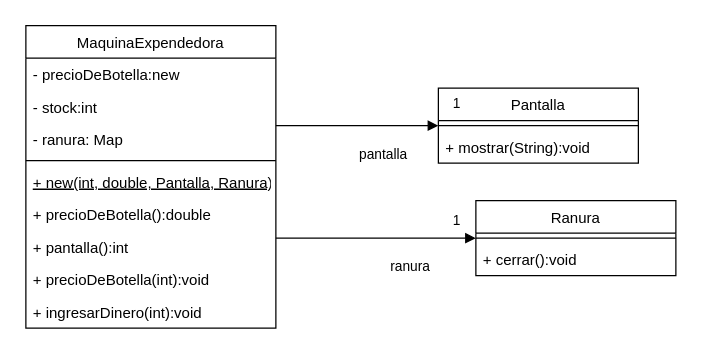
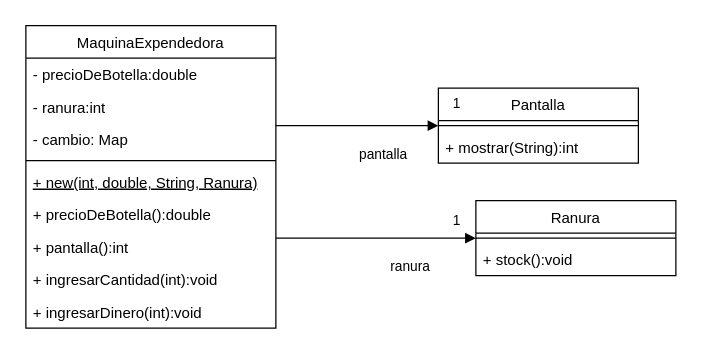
- <mxCell id="3" value="- precioDeBotella:new" style="text;strokeColor=none;fillColor=none;align=left;verticalAlign=top;spacingLeft=4;spacingRight=4;overflow=hidden;rotatable=0;points=[[0,0.5],[1,0.5]];portConstraint=eastwest;" vertex="1" parent="2"><mxGeometry y="26" width="200" height="26" as="geometry" /></mxCell>
+ <mxCell id="3" value="- precioDeBotella:double" style="text;strokeColor=none;fillColor=none;align=left;verticalAlign=top;spacingLeft=4;spacingRight=4;overflow=hidden;rotatable=0;points=[[0,0.5],[1,0.5]];portConstraint=eastwest;" vertex="1" parent="2"><mxGeometry y="26" width="200" height="26" as="geometry" /></mxCell>
- <mxCell id="4" value="- stock:int" style="text;strokeColor=none;fillColor=none;align=left;verticalAlign=top;spacingLeft=4;spacingRight=4;overflow=hidden;rotatable=0;points=[[0,0.5],[1,0.5]];portConstraint=eastwest;" vertex="1" parent="2"><mxGeometry y="52" width="200" height="26" as="geometry" /></mxCell>
+ <mxCell id="4" value="- ranura:int" style="text;strokeColor=none;fillColor=none;align=left;verticalAlign=top;spacingLeft=4;spacingRight=4;overflow=hidden;rotatable=0;points=[[0,0.5],[1,0.5]];portConstraint=eastwest;" vertex="1" parent="2"><mxGeometry y="52" width="200" height="26" as="geometry" /></mxCell>
- <mxCell id="5" value="- ranura: Map" style="text;strokeColor=none;fillColor=none;align=left;verticalAlign=top;spacingLeft=4;spacingRight=4;overflow=hidden;rotatable=0;points=[[0,0.5],[1,0.5]];portConstraint=eastwest;" vertex="1" parent="2"><mxGeometry y="78" width="200" height="26" as="geometry" /></mxCell>
+ <mxCell id="5" value="- cambio: Map" style="text;strokeColor=none;fillColor=none;align=left;verticalAlign=top;spacingLeft=4;spacingRight=4;overflow=hidden;rotatable=0;points=[[0,0.5],[1,0.5]];portConstraint=eastwest;" vertex="1" parent="2"><mxGeometry y="78" width="200" height="26" as="geometry" /></mxCell>
- <mxCell id="14" value="+ mostrar(String):void" style="text;strokeColor=none;fillColor=none;align=left;verticalAlign=top;spacingLeft=4;spacingRight=4;overflow=hidden;rotatable=0;points=[[0,0.5],[1,0.5]];portConstraint=eastwest;" vertex="1" parent="12"><mxGeometry y="34" width="160" height="26" as="geometry" /></mxCell>
+ <mxCell id="14" value="+ mostrar(String):int" style="text;strokeColor=none;fillColor=none;align=left;verticalAlign=top;spacingLeft=4;spacingRight=4;overflow=hidden;rotatable=0;points=[[0,0.5],[1,0.5]];portConstraint=eastwest;" vertex="1" parent="12"><mxGeometry y="34" width="160" height="26" as="geometry" /></mxCell>
- <mxCell id="7" value="+ new(int, double, Pantalla, Ranura)" style="text;strokeColor=none;fillColor=none;align=left;verticalAlign=top;spacingLeft=4;spacingRight=4;overflow=hidden;rotatable=0;points=[[0,0.5],[1,0.5]];portConstraint=eastwest;fontStyle=4" vertex="1" parent="2"><mxGeometry y="112" width="200" height="26" as="geometry" /></mxCell>
+ <mxCell id="7" value="+ new(int, double, String, Ranura)" style="text;strokeColor=none;fillColor=none;align=left;verticalAlign=top;spacingLeft=4;spacingRight=4;overflow=hidden;rotatable=0;points=[[0,0.5],[1,0.5]];portConstraint=eastwest;fontStyle=4" vertex="1" parent="2"><mxGeometry y="112" width="200" height="26" as="geometry" /></mxCell>
- <mxCell id="19" value="+ cerrar():void" style="text;strokeColor=none;fillColor=none;align=left;verticalAlign=top;spacingLeft=4;spacingRight=4;overflow=hidden;rotatable=0;points=[[0,0.5],[1,0.5]];portConstraint=eastwest;" vertex="1" parent="17"><mxGeometry y="34" width="160" height="26" as="geometry" /></mxCell>
+ <mxCell id="19" value="+ stock():void" style="text;strokeColor=none;fillColor=none;align=left;verticalAlign=top;spacingLeft=4;spacingRight=4;overflow=hidden;rotatable=0;points=[[0,0.5],[1,0.5]];portConstraint=eastwest;" vertex="1" parent="17"><mxGeometry y="34" width="160" height="26" as="geometry" /></mxCell>
- <mxCell id="10" value="+ precioDeBotella(int):void" style="text;strokeColor=none;fillColor=none;align=left;verticalAlign=top;spacingLeft=4;spacingRight=4;overflow=hidden;rotatable=0;points=[[0,0.5],[1,0.5]];portConstraint=eastwest;" vertex="1" parent="2"><mxGeometry y="190" width="200" height="26" as="geometry" /></mxCell>
+ <mxCell id="10" value="+ ingresarCantidad(int):void" style="text;strokeColor=none;fillColor=none;align=left;verticalAlign=top;spacingLeft=4;spacingRight=4;overflow=hidden;rotatable=0;points=[[0,0.5],[1,0.5]];portConstraint=eastwest;" vertex="1" parent="2"><mxGeometry y="190" width="200" height="26" as="geometry" /></mxCell>
